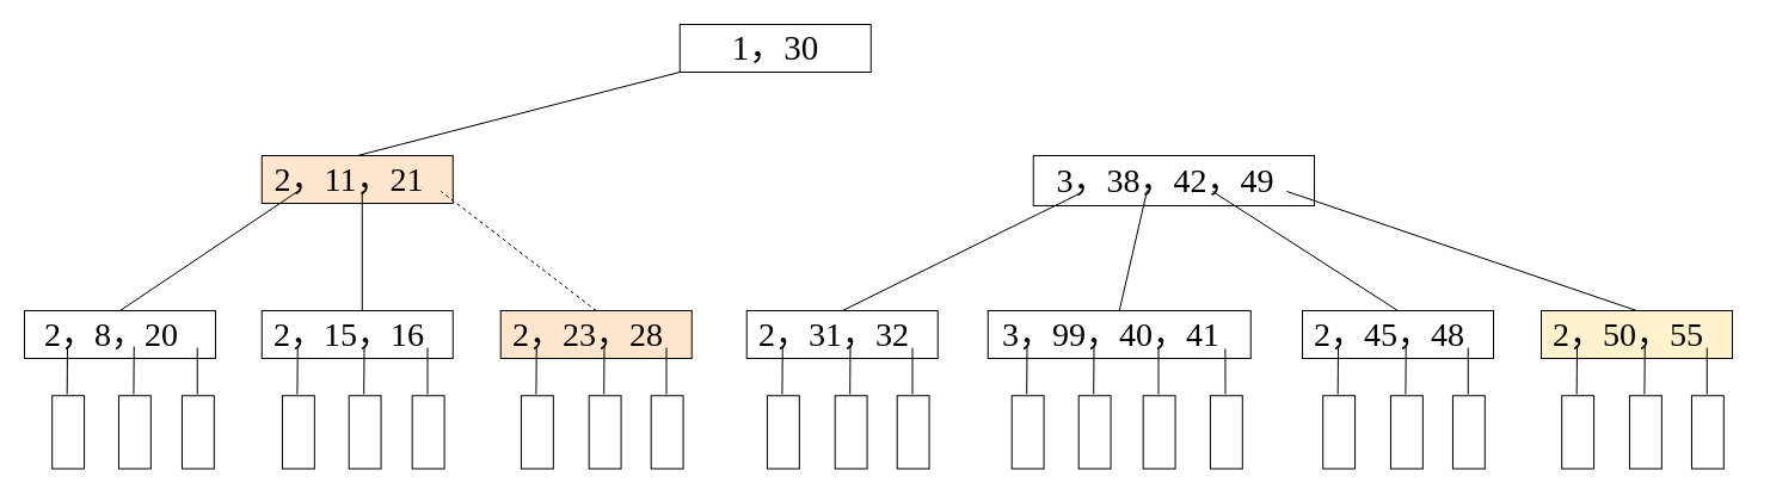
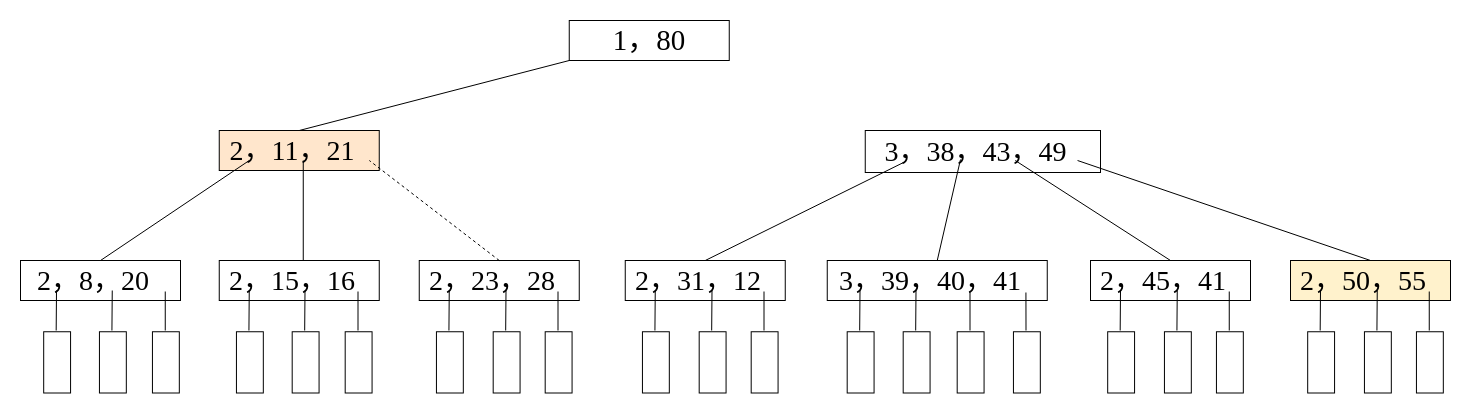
- <mxCell id="40" value="&lt;font face=&quot;Times New Roman&quot;&gt;&lt;span style=&quot;font-size: 29px;&quot;&gt;1，30&lt;/span&gt;&lt;/font&gt;" style="rounded=0;whiteSpace=wrap;html=1;align=center;" vertex="1" parent="1"><mxGeometry x="568.75" y="20" width="160" height="40" as="geometry" /></mxCell>
+ <mxCell id="40" value="&lt;font face=&quot;Times New Roman&quot;&gt;&lt;span style=&quot;font-size: 29px;&quot;&gt;1，80&lt;/span&gt;&lt;/font&gt;" style="rounded=0;whiteSpace=wrap;html=1;align=center;" vertex="1" parent="1"><mxGeometry x="568.75" y="20" width="160" height="40" as="geometry" /></mxCell>
- <mxCell id="33" value="&lt;font face=&quot;Times New Roman&quot;&gt;&lt;span style=&quot;font-size: 28px;&quot;&gt;3，38，42，49&amp;nbsp;&amp;nbsp;&lt;/span&gt;&lt;/font&gt;" style="rounded=0;whiteSpace=wrap;html=1;align=center;" vertex="1" parent="1"><mxGeometry x="864.75" y="130" width="235.25" height="42" as="geometry" /></mxCell>
+ <mxCell id="33" value="&lt;font face=&quot;Times New Roman&quot;&gt;&lt;span style=&quot;font-size: 28px;&quot;&gt;3，38，43，49&amp;nbsp;&amp;nbsp;&lt;/span&gt;&lt;/font&gt;" style="rounded=0;whiteSpace=wrap;html=1;align=center;" vertex="1" parent="1"><mxGeometry x="864.75" y="130" width="235.25" height="42" as="geometry" /></mxCell>
- <mxCell id="9" value="&lt;font face=&quot;Times New Roman&quot;&gt;&lt;span style=&quot;font-size: 28px;&quot;&gt;2，23，28&amp;nbsp;&amp;nbsp;&lt;/span&gt;&lt;/font&gt;" style="rounded=0;whiteSpace=wrap;html=1;align=center;fillColor=#ffe6cc;" vertex="1" parent="1"><mxGeometry x="418.75" y="260" width="160" height="40" as="geometry" /></mxCell>
+ <mxCell id="9" value="&lt;font face=&quot;Times New Roman&quot;&gt;&lt;span style=&quot;font-size: 28px;&quot;&gt;2，23，28&amp;nbsp;&amp;nbsp;&lt;/span&gt;&lt;/font&gt;" style="rounded=0;whiteSpace=wrap;html=1;align=center;" vertex="1" parent="1"><mxGeometry x="418.75" y="260" width="160" height="40" as="geometry" /></mxCell>
- <mxCell id="16" value="&lt;font face=&quot;Times New Roman&quot;&gt;&lt;span style=&quot;font-size: 28px;&quot;&gt;2，31，32&amp;nbsp;&amp;nbsp;&lt;/span&gt;&lt;/font&gt;" style="rounded=0;whiteSpace=wrap;html=1;align=center;" vertex="1" parent="1"><mxGeometry x="624.75" y="260" width="160" height="40" as="geometry" /></mxCell>
+ <mxCell id="16" value="&lt;font face=&quot;Times New Roman&quot;&gt;&lt;span style=&quot;font-size: 28px;&quot;&gt;2，31，12&amp;nbsp;&amp;nbsp;&lt;/span&gt;&lt;/font&gt;" style="rounded=0;whiteSpace=wrap;html=1;align=center;" vertex="1" parent="1"><mxGeometry x="624.75" y="260" width="160" height="40" as="geometry" /></mxCell>
- <mxCell id="23" value="&lt;font face=&quot;Times New Roman&quot;&gt;&lt;span style=&quot;font-size: 28px;&quot;&gt;3，99，40，41&amp;nbsp;&amp;nbsp;&lt;/span&gt;&lt;/font&gt;" style="rounded=0;whiteSpace=wrap;html=1;align=center;" vertex="1" parent="1"><mxGeometry x="826.75" y="260" width="220" height="40" as="geometry" /></mxCell>
+ <mxCell id="23" value="&lt;font face=&quot;Times New Roman&quot;&gt;&lt;span style=&quot;font-size: 28px;&quot;&gt;3，39，40，41&amp;nbsp;&amp;nbsp;&lt;/span&gt;&lt;/font&gt;" style="rounded=0;whiteSpace=wrap;html=1;align=center;" vertex="1" parent="1"><mxGeometry x="826.75" y="260" width="220" height="40" as="geometry" /></mxCell>
- <mxCell id="42" value="&lt;font face=&quot;Times New Roman&quot;&gt;&lt;span style=&quot;font-size: 28px;&quot;&gt;2，45，48&amp;nbsp;&amp;nbsp;&lt;/span&gt;&lt;/font&gt;" style="rounded=0;whiteSpace=wrap;html=1;align=center;" vertex="1" parent="1"><mxGeometry x="1090" y="260" width="160" height="40" as="geometry" /></mxCell>
+ <mxCell id="42" value="&lt;font face=&quot;Times New Roman&quot;&gt;&lt;span style=&quot;font-size: 28px;&quot;&gt;2，45，41&amp;nbsp;&amp;nbsp;&lt;/span&gt;&lt;/font&gt;" style="rounded=0;whiteSpace=wrap;html=1;align=center;" vertex="1" parent="1"><mxGeometry x="1090" y="260" width="160" height="40" as="geometry" /></mxCell>
